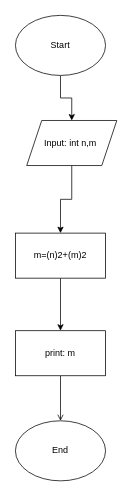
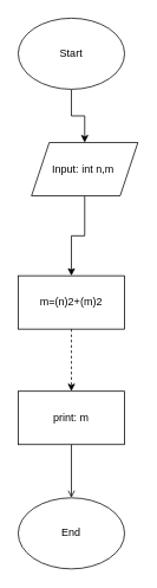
- <mxCell id="6" value="" style="edgeStyle=orthogonalEdgeStyle;rounded=0;orthogonalLoop=1;jettySize=auto;html=1;" edge="1" parent="1" source="7" target="9"><mxGeometry relative="1" as="geometry" /></mxCell>
+ <mxCell id="6" value="" style="edgeStyle=orthogonalEdgeStyle;rounded=0;orthogonalLoop=1;jettySize=auto;html=1;dashed=1;" edge="1" parent="1" source="7" target="9"><mxGeometry relative="1" as="geometry" /></mxCell>
